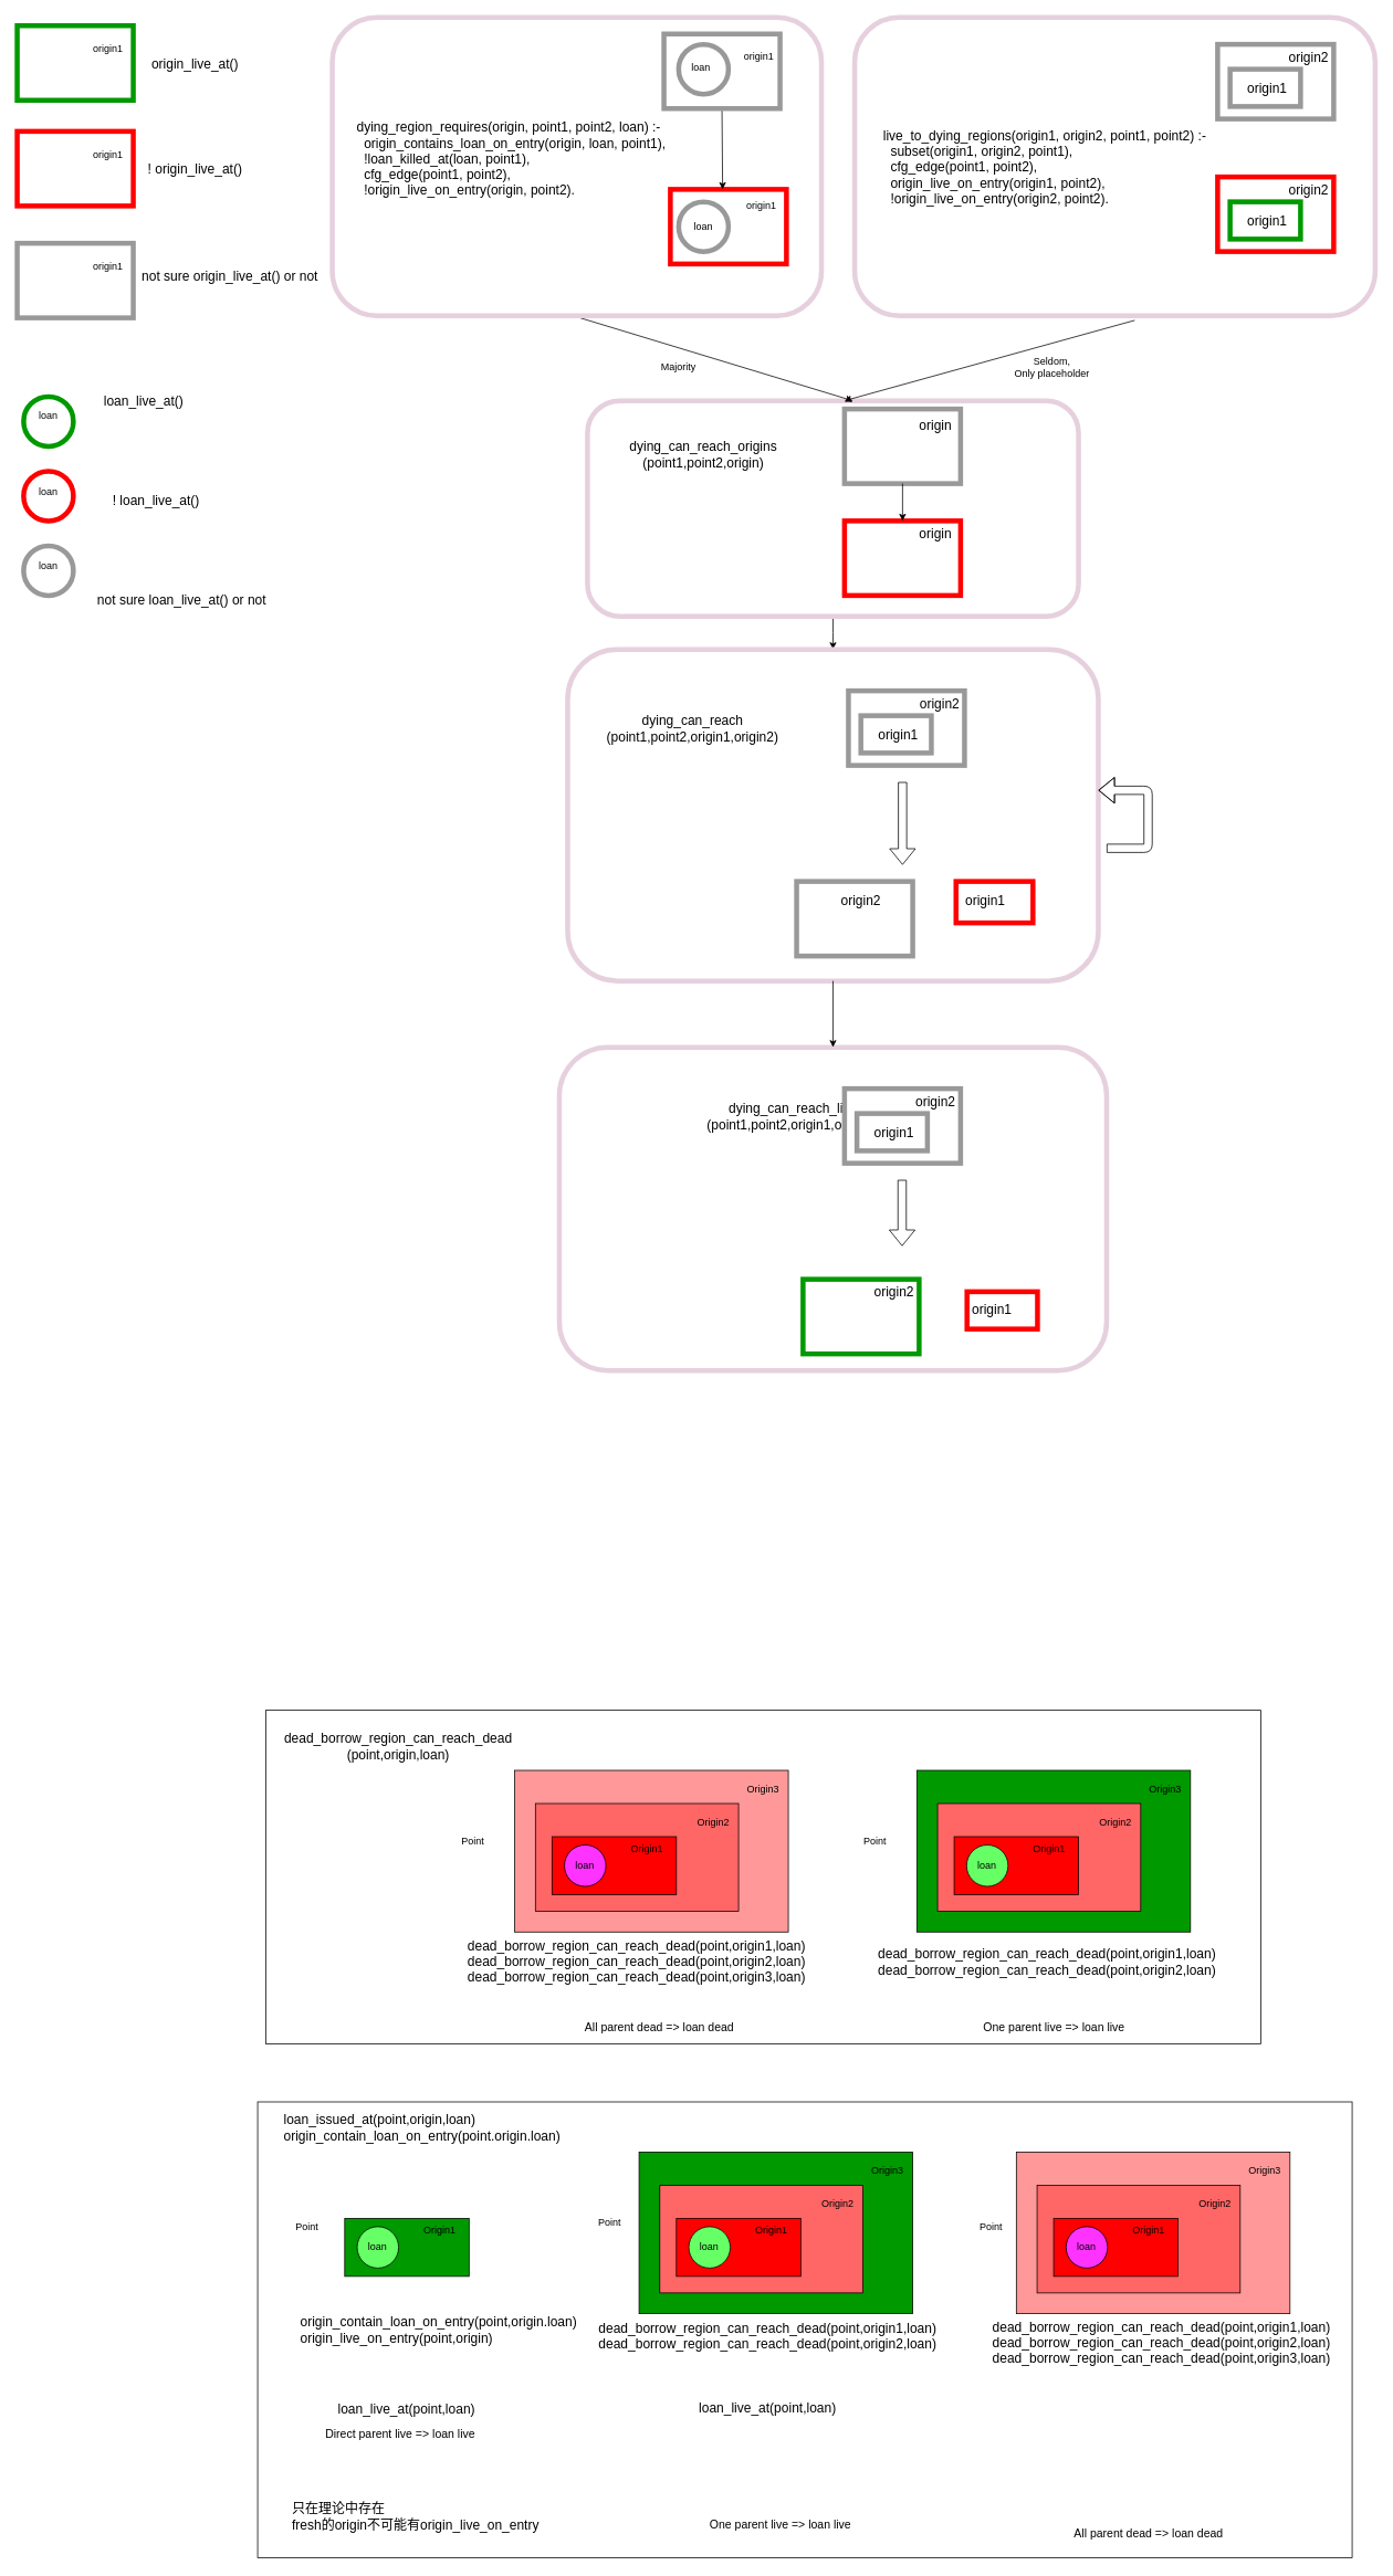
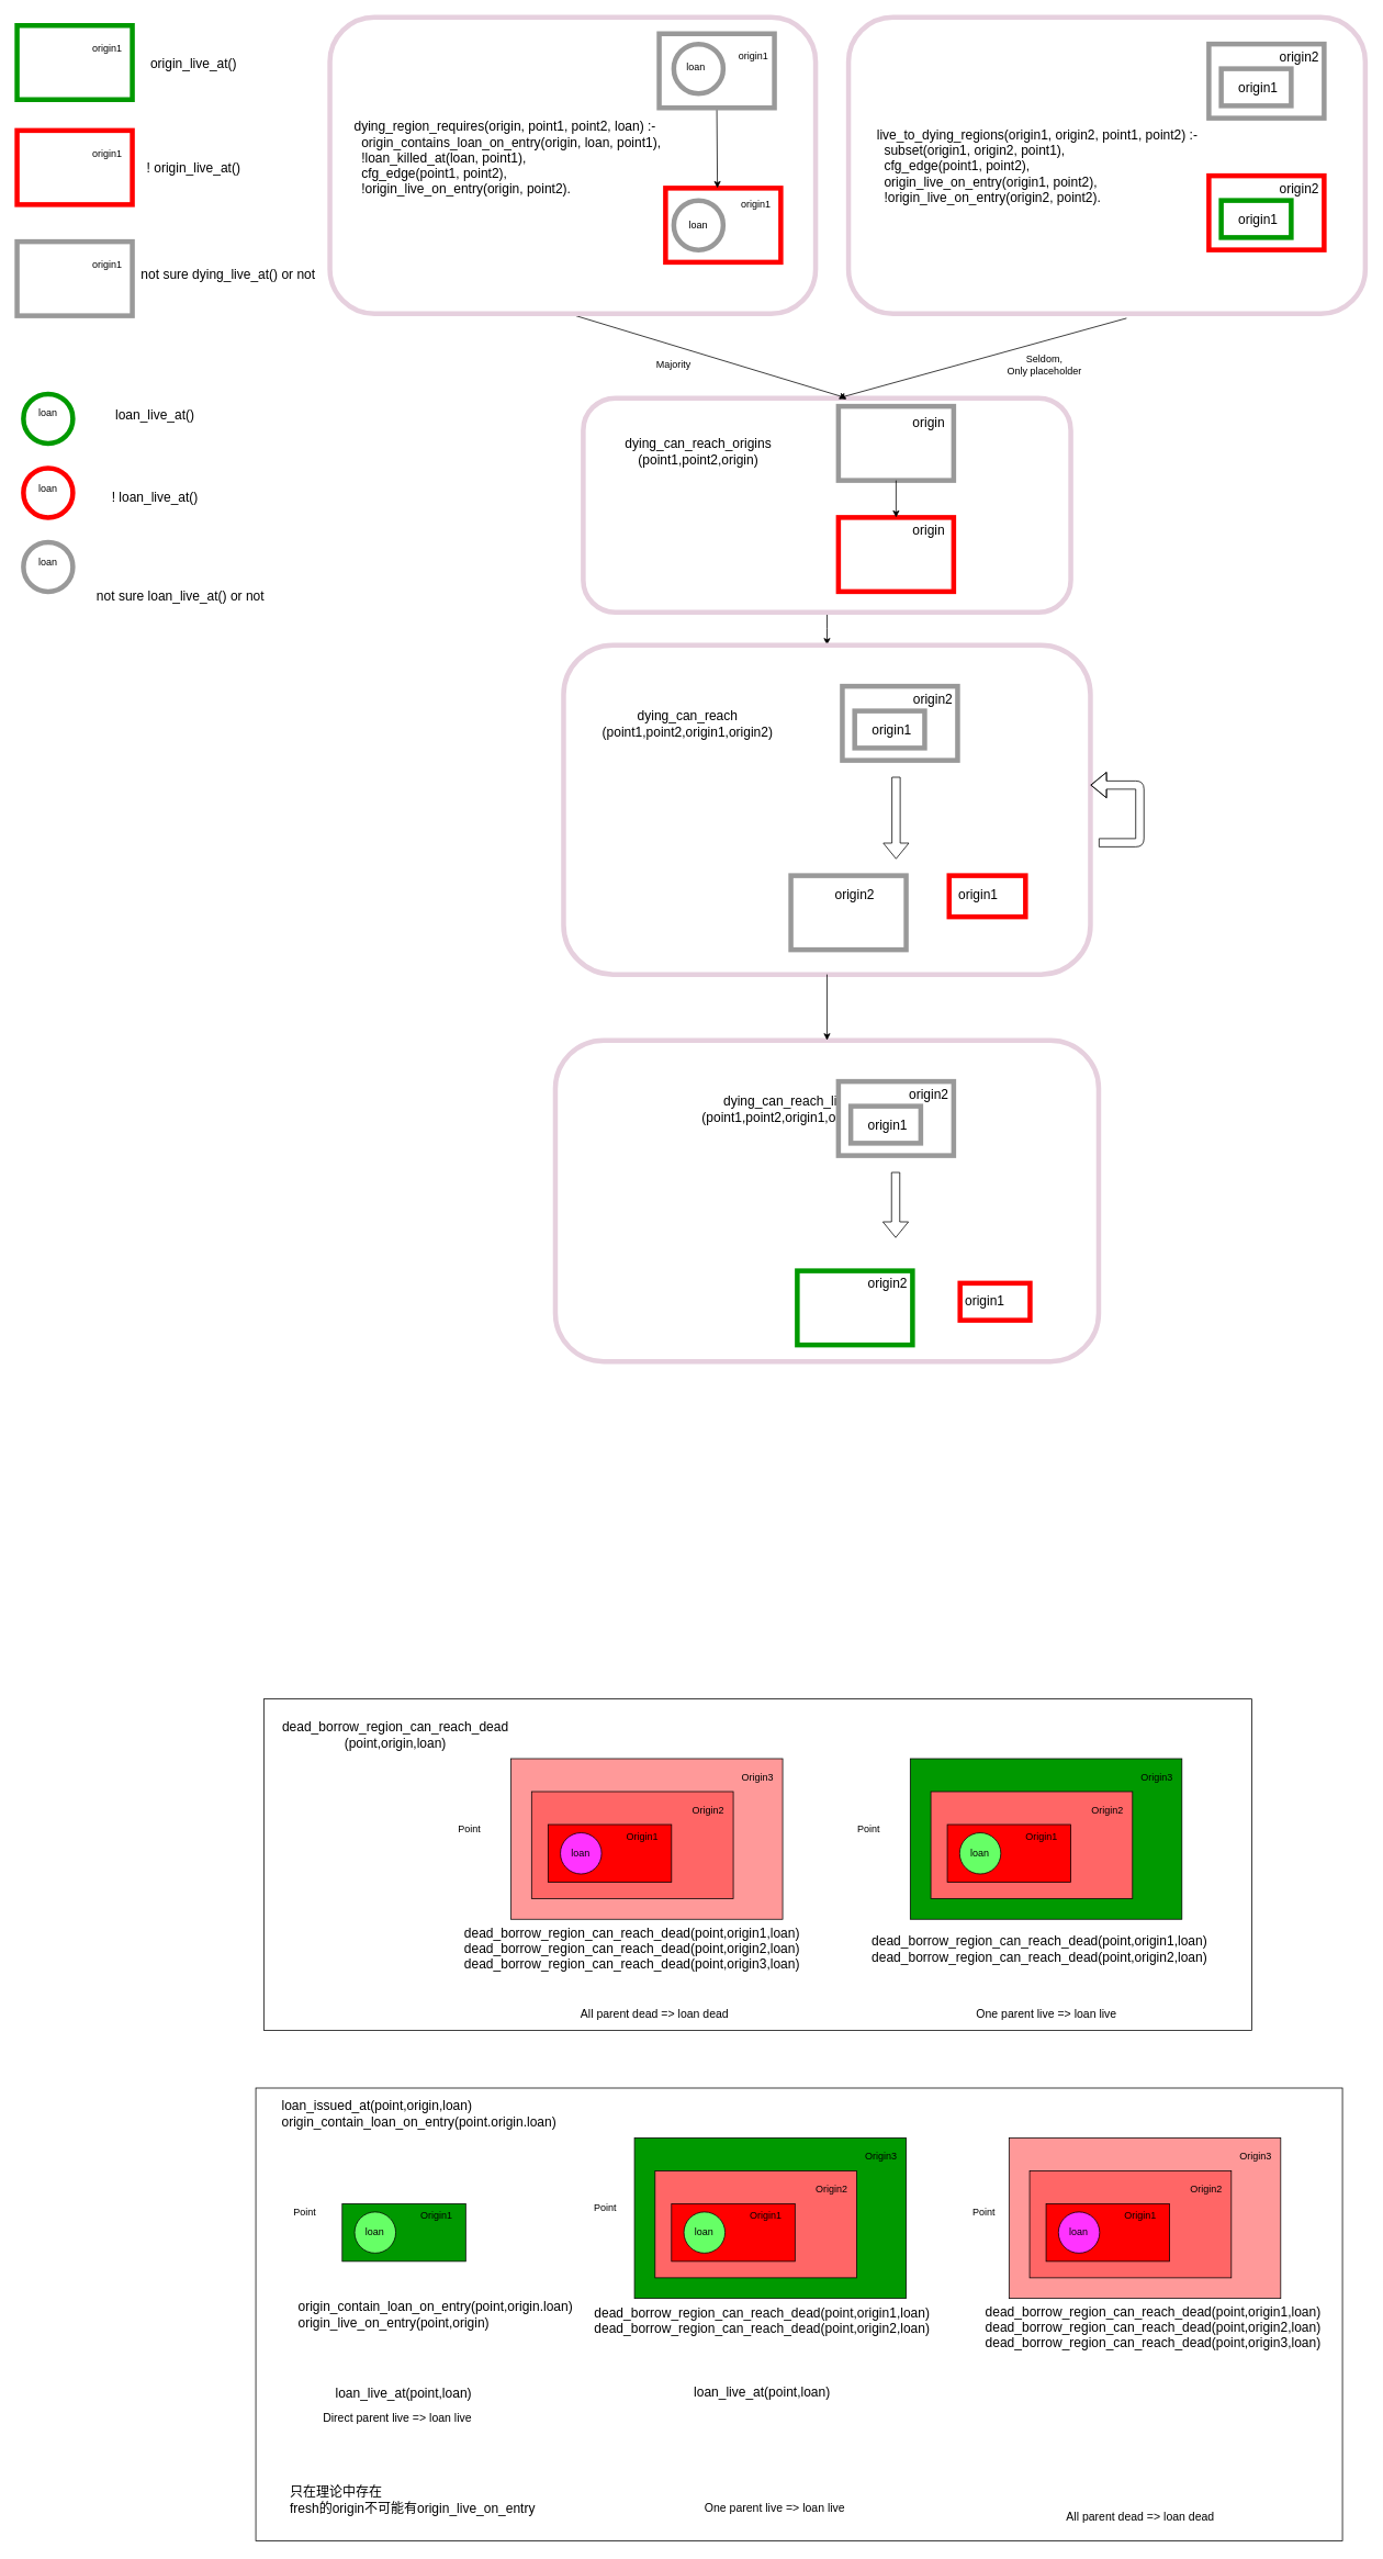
- <mxCell id="113" value="not sure origin_live_at() or not" style="text;html=1;strokeColor=none;fillColor=none;align=center;verticalAlign=middle;whiteSpace=wrap;rounded=0;fontSize=16;" parent="1" vertex="1"><mxGeometry x="152.5" y="323" width="247.75" height="20" as="geometry" /></mxCell>
+ <mxCell id="113" value="not sure dying_live_at() or not" style="text;html=1;strokeColor=none;fillColor=none;align=center;verticalAlign=middle;whiteSpace=wrap;rounded=0;fontSize=16;" parent="1" vertex="1"><mxGeometry x="152.5" y="323" width="247.75" height="20" as="geometry" /></mxCell>
- <mxCell id="108" value="loan_live_at()" style="text;html=1;strokeColor=none;fillColor=none;align=center;verticalAlign=middle;whiteSpace=wrap;rounded=0;fontSize=16;" parent="1" vertex="1"><mxGeometry x="103" y="473" width="140" height="20" as="geometry" /></mxCell>
+ <mxCell id="108" value="loan_live_at()" style="text;html=1;strokeColor=none;fillColor=none;align=center;verticalAlign=middle;whiteSpace=wrap;rounded=0;fontSize=16;" parent="1" vertex="1"><mxGeometry x="118" y="493" width="140" height="20" as="geometry" /></mxCell>
